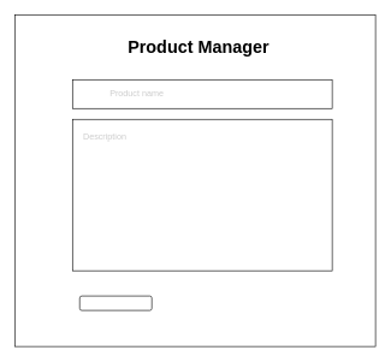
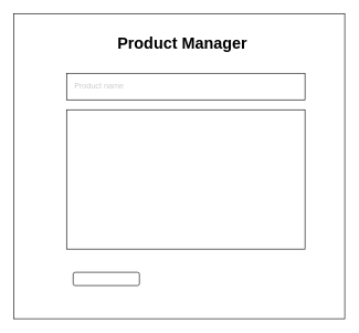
- <mxCell id="4" value="&lt;font color=&quot;#cccccc&quot;&gt;Product name&lt;/font&gt;" style="text;html=1;strokeColor=none;fillColor=none;align=left;verticalAlign=middle;whiteSpace=wrap;rounded=0;" parent="1" vertex="1"><mxGeometry x="150" y="120" width="240" height="20" as="geometry" /></mxCell>
+ <mxCell id="4" value="&lt;font color=&quot;#cccccc&quot;&gt;Product name&lt;/font&gt;" style="text;html=1;strokeColor=none;fillColor=none;align=left;verticalAlign=middle;whiteSpace=wrap;rounded=0;" parent="1" vertex="1"><mxGeometry x="110" y="120" width="240" height="20" as="geometry" /></mxCell>
- <mxCell id="6" value="&lt;font color=&quot;#cccccc&quot;&gt;Description&lt;/font&gt;" style="text;html=1;strokeColor=none;fillColor=none;align=center;verticalAlign=middle;whiteSpace=wrap;rounded=0;" parent="1" vertex="1"><mxGeometry x="110" y="180" width="70" height="20" as="geometry" /></mxCell>
